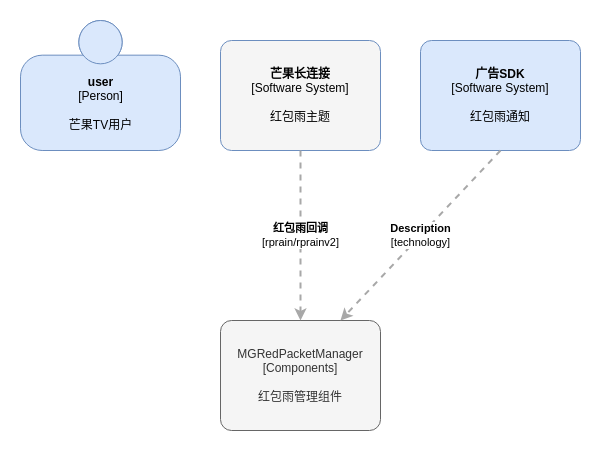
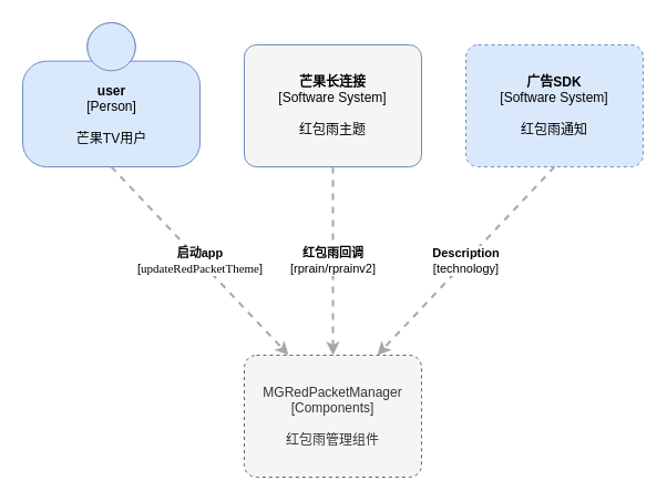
- <mxCell id="4" value="&lt;b&gt;广告SDK&lt;/b&gt;&lt;br&gt;&lt;div&gt;[Software System]&lt;/div&gt;&lt;br&gt;&lt;div&gt;红包雨通知&lt;/div&gt;" style="rounded=1;whiteSpace=wrap;html=1;labelBackgroundColor=none;fillColor=#dae8fc;fontColor=#000000;align=center;arcSize=10;strokeColor=#6c8ebf;points=[[0.25,0,0],[0.5,0,0],[0.75,0,0],[1,0.25,0],[1,0.5,0],[1,0.75,0],[0.75,1,0],[0.5,1,0],[0.25,1,0],[0,0.75,0],[0,0.5,0],[0,0.25,0]];" vertex="1" parent="1"><mxGeometry x="420" y="40" width="160" height="110.0" as="geometry" /></mxCell>
+ <mxCell id="4" value="&lt;b&gt;广告SDK&lt;/b&gt;&lt;br&gt;&lt;div&gt;[Software System]&lt;/div&gt;&lt;br&gt;&lt;div&gt;红包雨通知&lt;/div&gt;" style="rounded=1;whiteSpace=wrap;html=1;labelBackgroundColor=none;fillColor=#dae8fc;fontColor=#000000;align=center;arcSize=10;strokeColor=#6c8ebf;points=[[0.25,0,0],[0.5,0,0],[0.75,0,0],[1,0.25,0],[1,0.5,0],[1,0.75,0],[0.75,1,0],[0.5,1,0],[0.25,1,0],[0,0.75,0],[0,0.5,0],[0,0.25,0]];dashed=1;" vertex="1" parent="1"><mxGeometry x="420" y="40" width="160" height="110.0" as="geometry" /></mxCell>
+ <mxCell id="6" value="&lt;div style=&quot;text-align: left&quot;&gt;&lt;div style=&quot;text-align: center&quot;&gt;&lt;b&gt;启动app&lt;/b&gt;&lt;/div&gt;&lt;div style=&quot;text-align: center&quot;&gt;[&lt;span style=&quot;font-family: &amp;#34;menlo&amp;#34; ; background-color: rgb(255 , 255 , 255)&quot;&gt;&lt;font style=&quot;font-size: 11px&quot;&gt;updateRedPacketTheme&lt;/font&gt;&lt;/span&gt;]&lt;br&gt;&lt;/div&gt;&lt;/div&gt;" style="edgeStyle=none;rounded=0;html=1;entryX=0.25;entryY=0;jettySize=auto;orthogonalLoop=1;strokeColor=#A8A8A8;strokeWidth=2;fontColor=#000000;jumpStyle=none;dashed=1;exitX=0.5;exitY=1;exitDx=0;exitDy=0;exitPerimeter=0;entryDx=0;entryDy=0;entryPerimeter=0;" edge="1" parent="1" source="2" target="5"><mxGeometry width="200" relative="1" as="geometry"><mxPoint x="160" y="370" as="sourcePoint" /><mxPoint x="360" y="370" as="targetPoint" /></mxGeometry></mxCell>
- <mxCell id="5" value="MGRedPacketManager&lt;br&gt;&lt;div&gt;[Components&lt;span&gt;]&lt;/span&gt;&lt;/div&gt;&lt;br&gt;&lt;div&gt;红包雨管理组件&lt;/div&gt;" style="rounded=1;whiteSpace=wrap;html=1;labelBackgroundColor=none;fillColor=#f5f5f5;fontColor=#333333;align=center;arcSize=10;strokeColor=#666666;points=[[0.25,0,0],[0.5,0,0],[0.75,0,0],[1,0.25,0],[1,0.5,0],[1,0.75,0],[0.75,1,0],[0.5,1,0],[0.25,1,0],[0,0.75,0],[0,0.5,0],[0,0.25,0]];" vertex="1" parent="1"><mxGeometry x="220" y="320" width="160" height="110.0" as="geometry" /></mxCell>
+ <mxCell id="5" value="MGRedPacketManager&lt;br&gt;&lt;div&gt;[Components&lt;span&gt;]&lt;/span&gt;&lt;/div&gt;&lt;br&gt;&lt;div&gt;红包雨管理组件&lt;/div&gt;" style="rounded=1;whiteSpace=wrap;html=1;labelBackgroundColor=none;fillColor=#f5f5f5;fontColor=#333333;align=center;arcSize=10;strokeColor=#666666;points=[[0.25,0,0],[0.5,0,0],[0.75,0,0],[1,0.25,0],[1,0.5,0],[1,0.75,0],[0.75,1,0],[0.5,1,0],[0.25,1,0],[0,0.75,0],[0,0.5,0],[0,0.25,0]];dashed=1;" vertex="1" parent="1"><mxGeometry x="220" y="320" width="160" height="110.0" as="geometry" /></mxCell>
